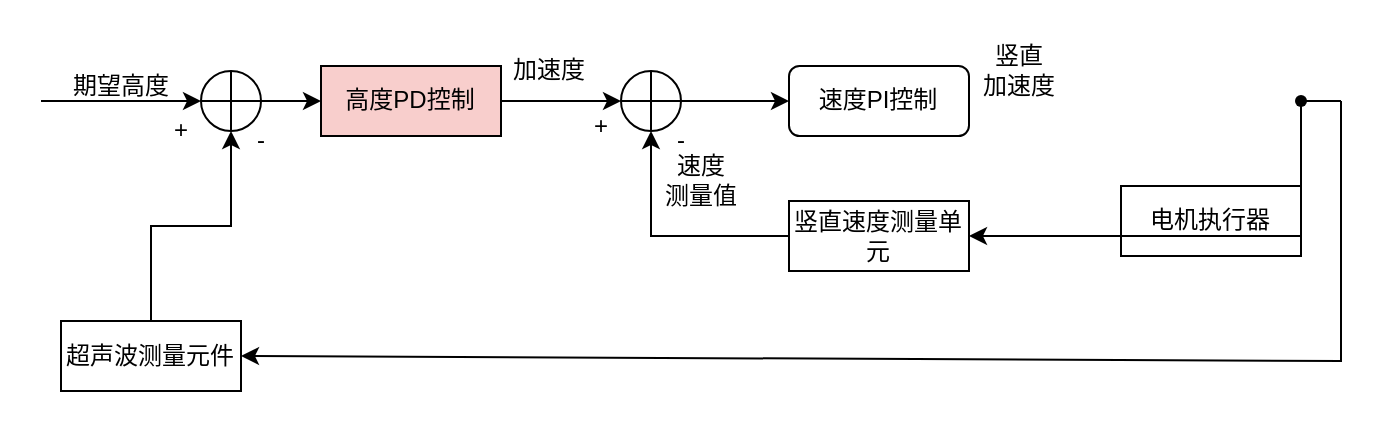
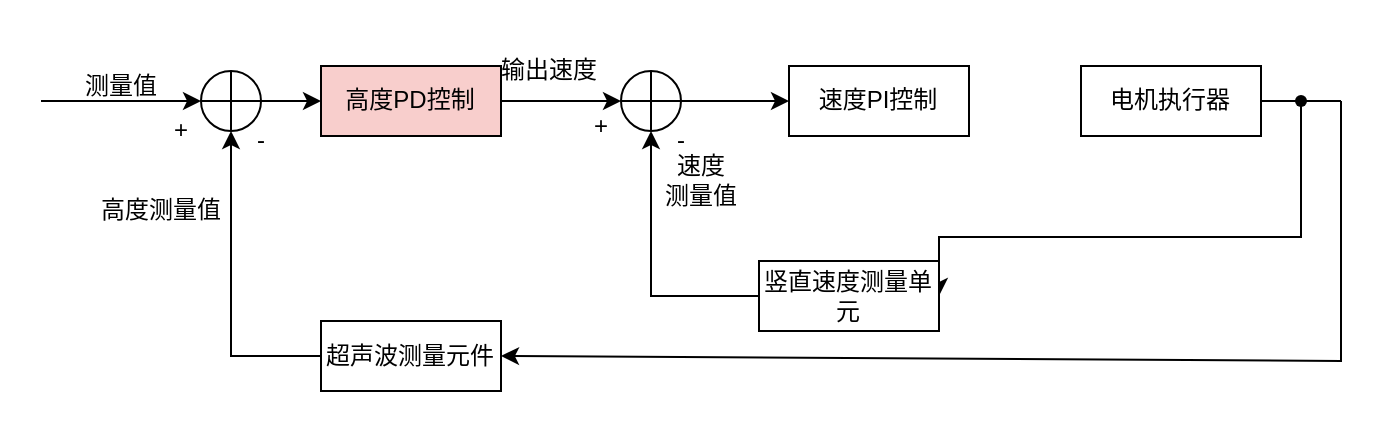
- <mxCell id="11" value="加速度" style="text;html=1;align=center;verticalAlign=middle;resizable=0;points=[];autosize=1;strokeColor=none;fillColor=none;" vertex="1" parent="1"><mxGeometry x="244" y="25" width="60" height="20" as="geometry" /></mxCell>
+ <mxCell id="11" value="输出速度" style="text;html=1;align=center;verticalAlign=middle;resizable=0;points=[];autosize=1;strokeColor=none;fillColor=none;" vertex="1" parent="1"><mxGeometry x="244" y="25" width="60" height="20" as="geometry" /></mxCell>
- <mxCell id="15" value="竖直&lt;br&gt;加速度" style="text;html=1;align=center;verticalAlign=middle;resizable=0;points=[];autosize=1;strokeColor=none;fillColor=none;" vertex="1" parent="1"><mxGeometry x="484" y="20" width="50" height="30" as="geometry" /></mxCell>
- <mxCell id="8" value="期望高度" style="text;html=1;align=center;verticalAlign=middle;resizable=0;points=[];autosize=1;strokeColor=none;fillColor=none;" vertex="1" parent="1"><mxGeometry x="30" y="32.5" width="60" height="20" as="geometry" /></mxCell>
+ <mxCell id="8" value="测量值" style="text;html=1;align=center;verticalAlign=middle;resizable=0;points=[];autosize=1;strokeColor=none;fillColor=none;" vertex="1" parent="1"><mxGeometry x="30" y="32.5" width="60" height="20" as="geometry" /></mxCell>
- <mxCell id="13" value="速度PI控制" style="whiteSpace=wrap;html=1;rounded=1;" vertex="1" parent="1"><mxGeometry x="394" y="32.5" width="90" height="35" as="geometry" /></mxCell>
+ <mxCell id="13" value="速度PI控制" style="rounded=0;whiteSpace=wrap;html=1;" vertex="1" parent="1"><mxGeometry x="394" y="32.5" width="90" height="35" as="geometry" /></mxCell>
+ <mxCell id="28" value="高度测量值" style="text;html=1;align=center;verticalAlign=middle;resizable=0;points=[];autosize=1;strokeColor=none;fillColor=none;" vertex="1" parent="1"><mxGeometry x="40" y="95" width="80" height="20" as="geometry" /></mxCell>
- <mxCell id="14" value="电机执行器" style="rounded=0;whiteSpace=wrap;html=1;" vertex="1" parent="1"><mxGeometry x="560" y="92.5" width="90" height="35" as="geometry" /></mxCell>
+ <mxCell id="14" value="电机执行器" style="rounded=0;whiteSpace=wrap;html=1;" vertex="1" parent="1"><mxGeometry x="540" y="32.5" width="90" height="35" as="geometry" /></mxCell>
- <mxCell id="22" value="竖直速度测量单元" style="rounded=0;whiteSpace=wrap;html=1;" vertex="1" parent="1"><mxGeometry x="394" y="100" width="90" height="35" as="geometry" /></mxCell>
+ <mxCell id="22" value="竖直速度测量单元" style="rounded=0;whiteSpace=wrap;html=1;" vertex="1" parent="1"><mxGeometry x="379" y="130" width="90" height="35" as="geometry" /></mxCell>
- <mxCell id="25" value="超声波测量元件" style="rounded=0;whiteSpace=wrap;html=1;" vertex="1" parent="1"><mxGeometry x="30" y="160" width="90" height="35" as="geometry" /></mxCell>
+ <mxCell id="25" value="超声波测量元件" style="rounded=0;whiteSpace=wrap;html=1;" vertex="1" parent="1"><mxGeometry x="160" y="160" width="90" height="35" as="geometry" /></mxCell>
